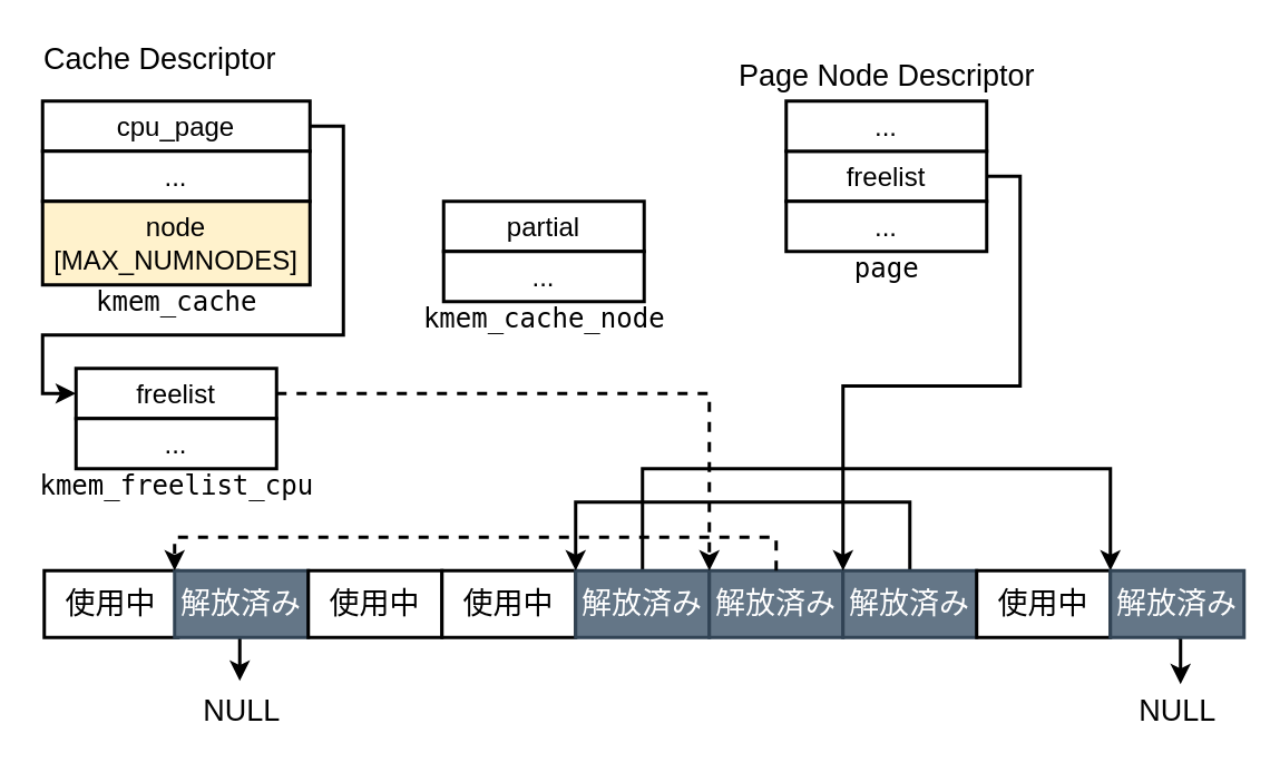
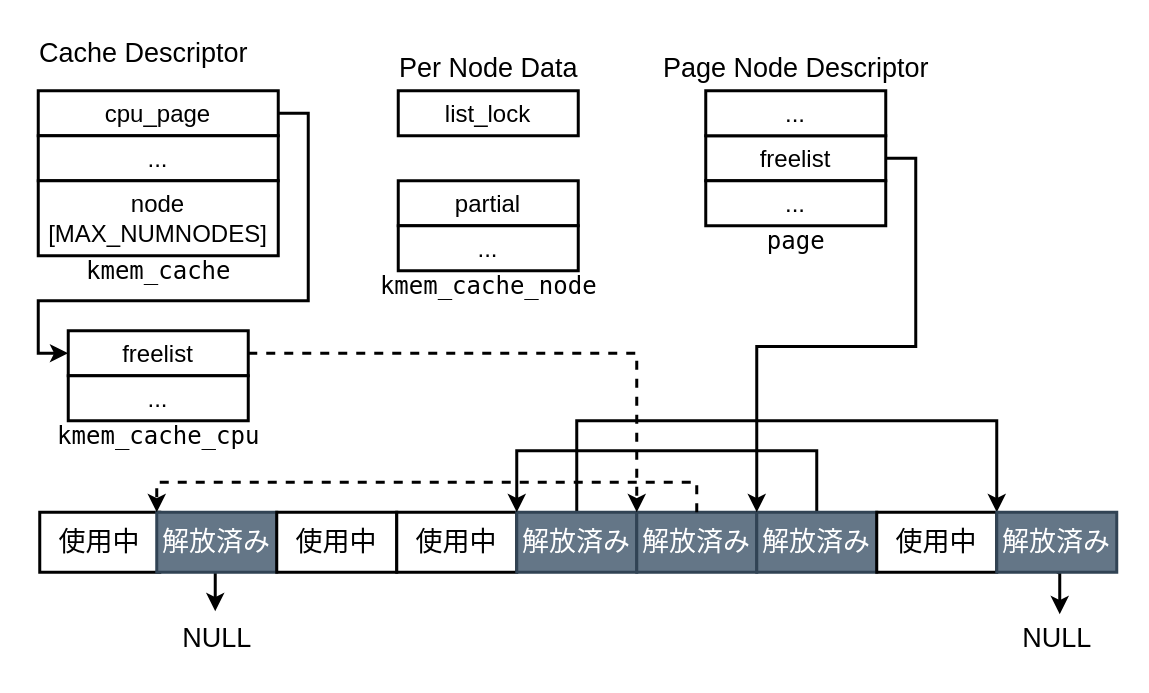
+ <mxCell id="10" value="&lt;font style=&quot;font-size: 18px&quot;&gt;Per Node Data&lt;br&gt;&lt;/font&gt;" style="text;html=1;align=center;verticalAlign=middle;resizable=0;points=[];autosize=1;strokeColor=none;fillColor=none;fontSize=16;" parent="1" vertex="1"><mxGeometry x="260" y="30" width="130" height="30" as="geometry" /></mxCell>
+ <mxCell id="23" value="&lt;font style=&quot;font-size: 16px&quot;&gt;list_lock&lt;/font&gt;" style="rounded=0;whiteSpace=wrap;html=1;strokeWidth=2;" vertex="1" parent="1"><mxGeometry x="265" y="60" width="120" height="30" as="geometry" /></mxCell>
- <mxCell id="8" value="&lt;div style=&quot;font-size: 16px&quot;&gt;&lt;font style=&quot;font-size: 16px&quot;&gt;node&lt;br&gt;[MAX_NUMNODES]&lt;/font&gt;&lt;/div&gt;" style="rounded=0;whiteSpace=wrap;html=1;strokeWidth=2;fillColor=#fff2cc;" parent="1" vertex="1"><mxGeometry x="25" y="120" width="160" height="50" as="geometry" /></mxCell>
+ <mxCell id="8" value="&lt;div style=&quot;font-size: 16px&quot;&gt;&lt;font style=&quot;font-size: 16px&quot;&gt;node&lt;br&gt;[MAX_NUMNODES]&lt;/font&gt;&lt;/div&gt;" style="rounded=0;whiteSpace=wrap;html=1;strokeWidth=2;" parent="1" vertex="1"><mxGeometry x="25" y="120" width="160" height="50" as="geometry" /></mxCell>
- <mxCell id="31" value="&lt;pre style=&quot;font-size: 16px&quot;&gt;&lt;font style=&quot;font-size: 16px&quot;&gt;kmem_freelist_cpu&lt;/font&gt;&lt;/pre&gt;" style="text;html=1;align=center;verticalAlign=middle;resizable=0;points=[];autosize=1;strokeColor=none;fillColor=none;fontSize=18;" vertex="1" parent="1"><mxGeometry x="40" y="260" width="130" height="60" as="geometry" /></mxCell>
+ <mxCell id="31" value="&lt;pre style=&quot;font-size: 16px&quot;&gt;&lt;font style=&quot;font-size: 16px&quot;&gt;kmem_cache_cpu&lt;/font&gt;&lt;/pre&gt;" style="text;html=1;align=center;verticalAlign=middle;resizable=0;points=[];autosize=1;strokeColor=none;fillColor=none;fontSize=18;" vertex="1" parent="1"><mxGeometry x="40" y="260" width="130" height="60" as="geometry" /></mxCell>
